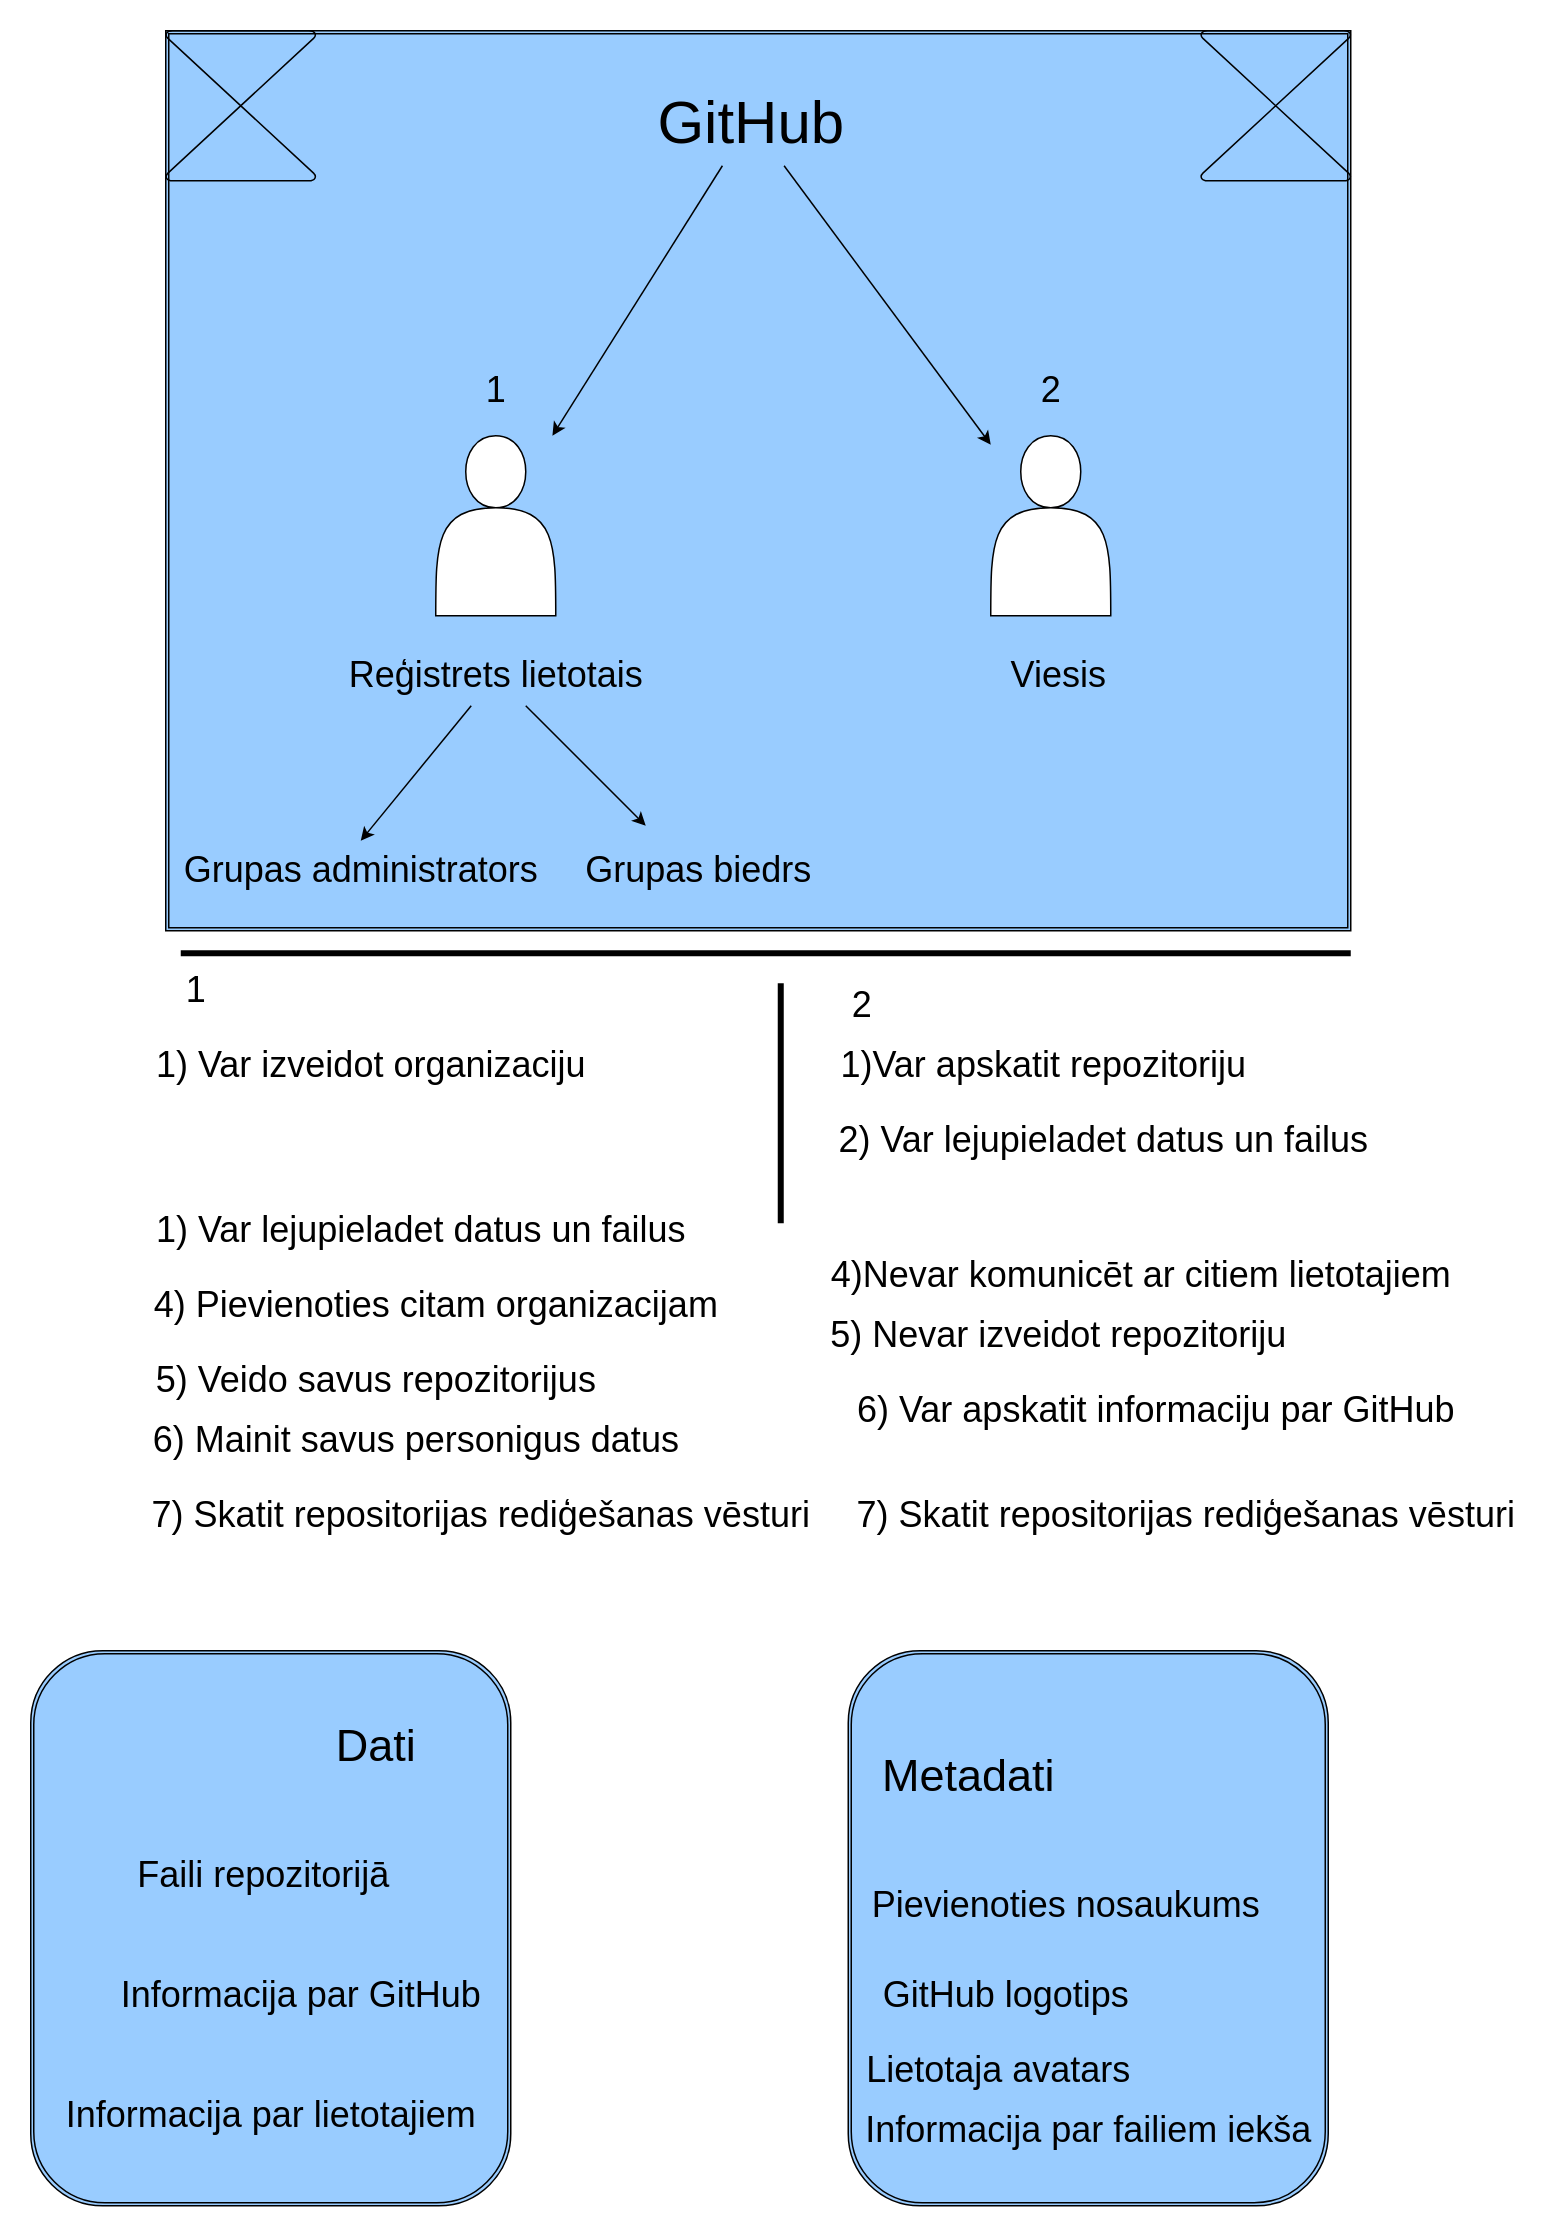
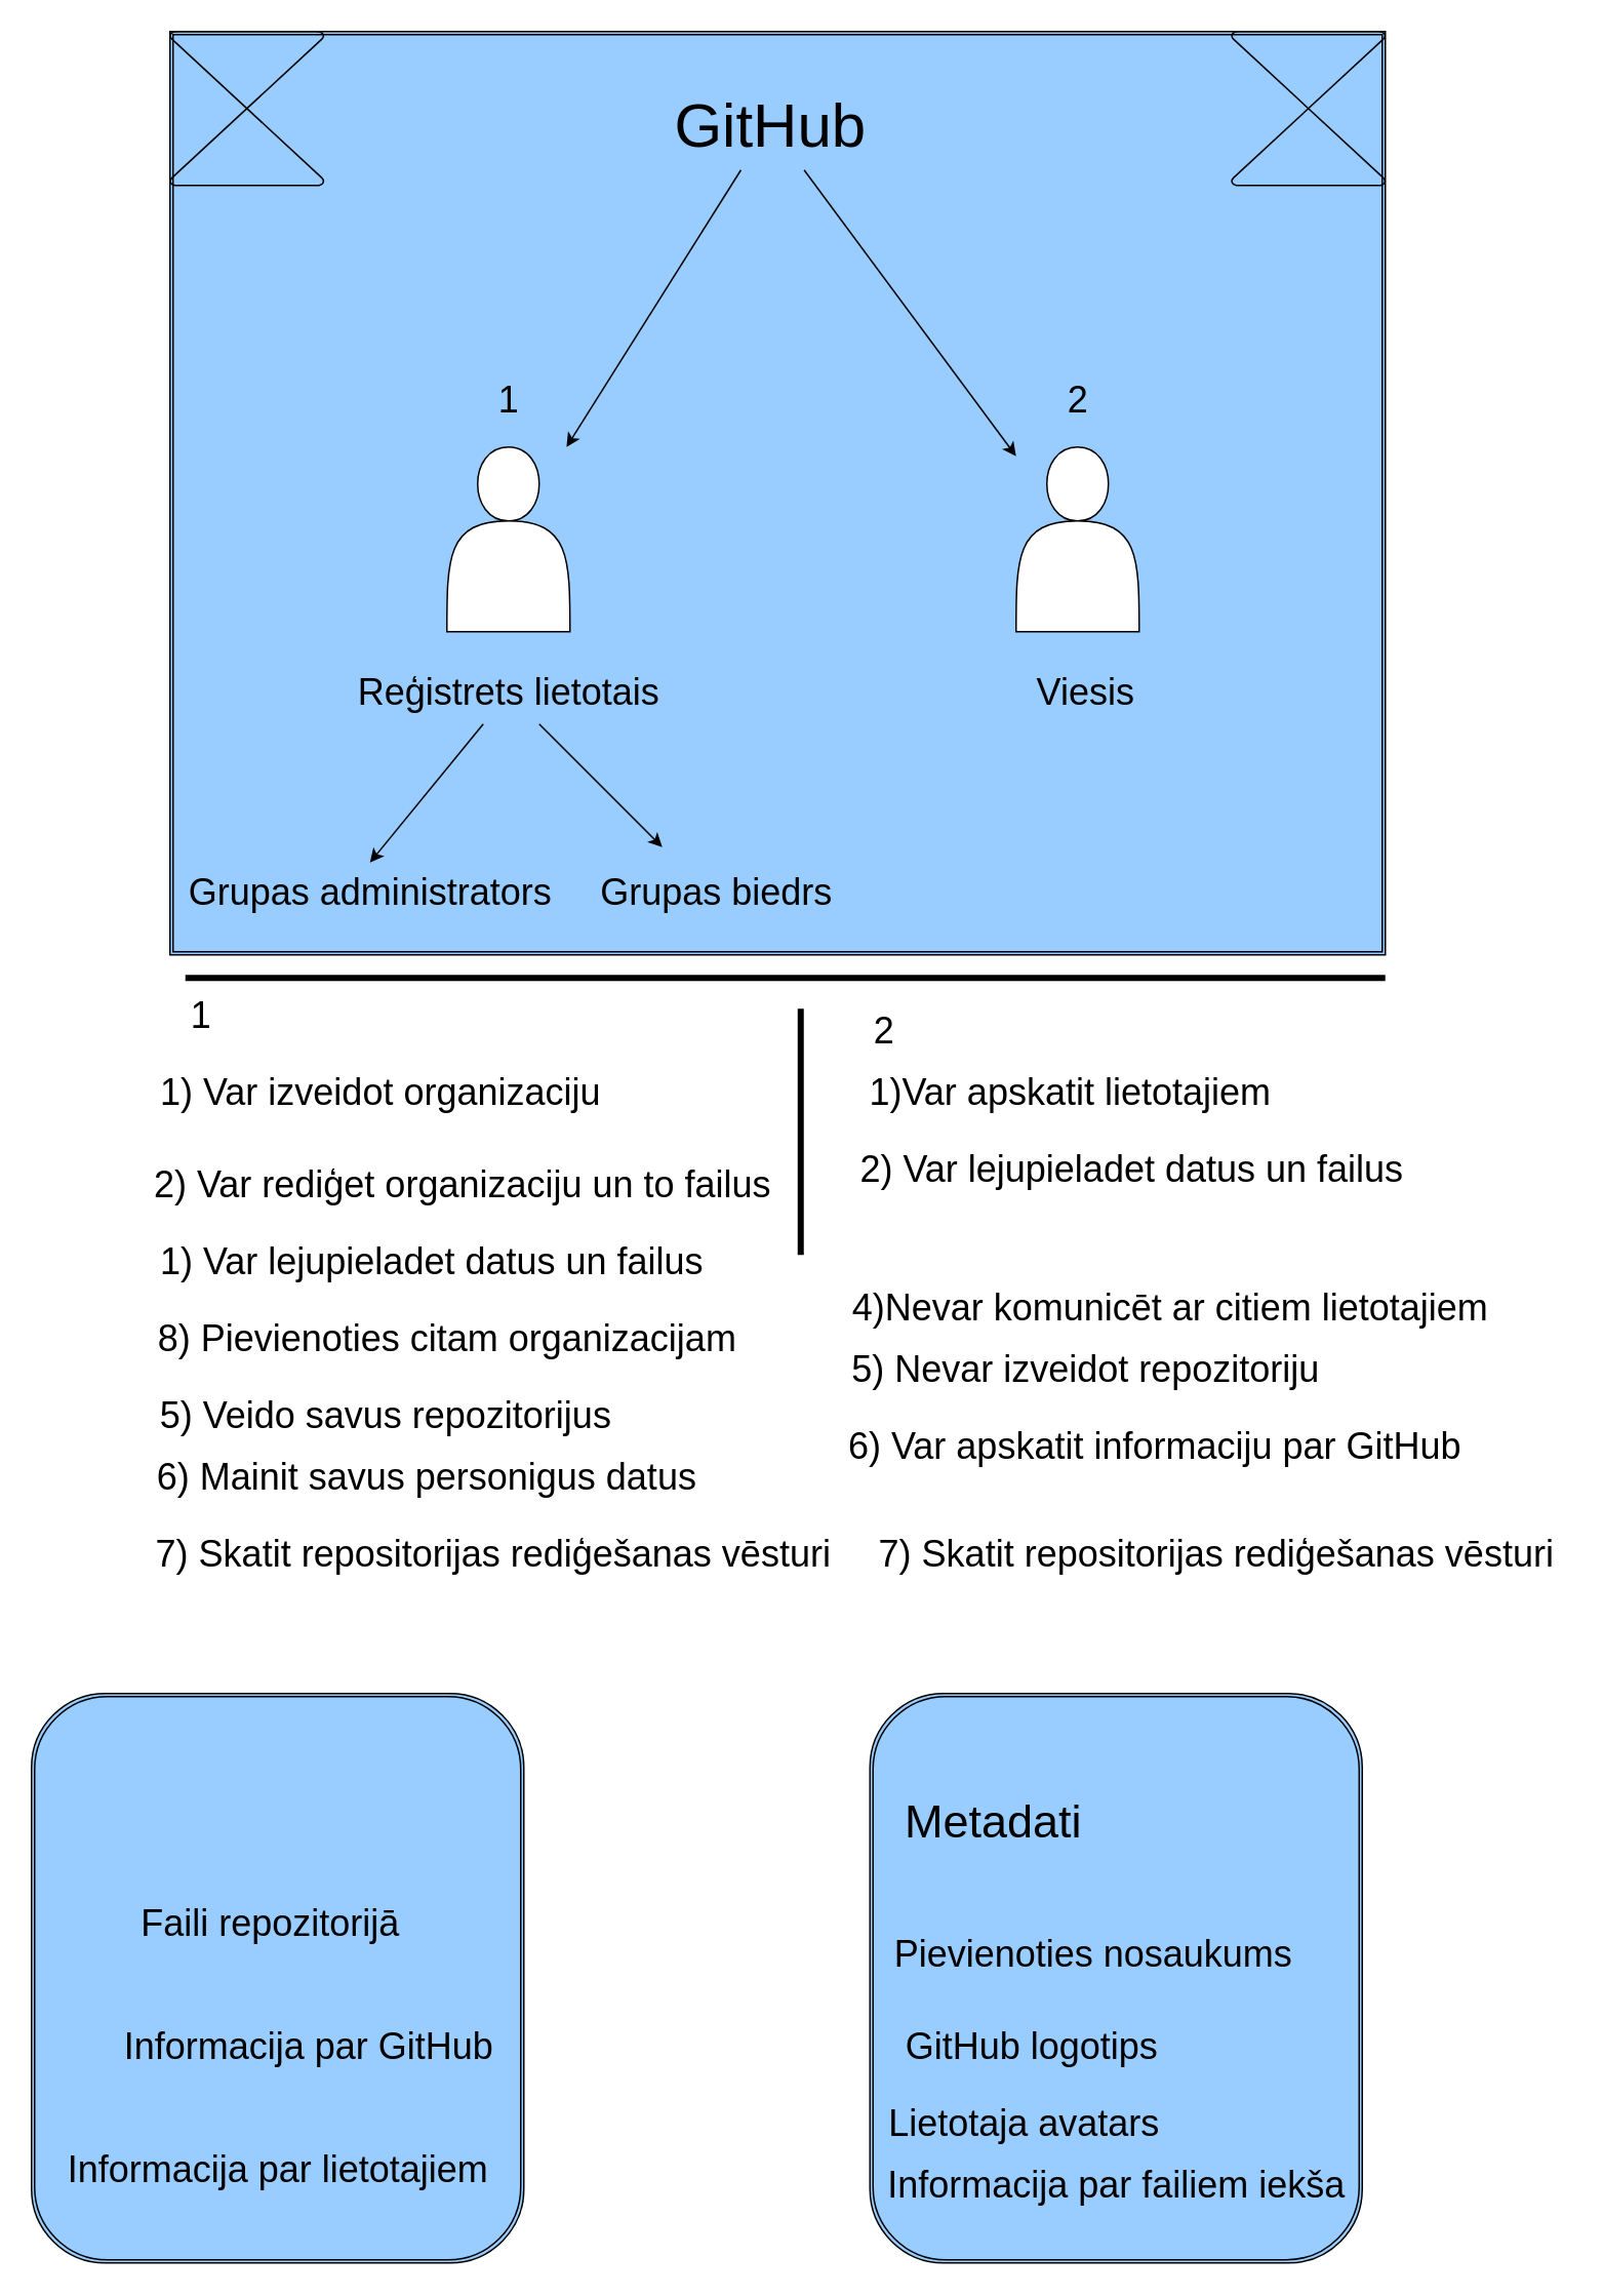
- <mxCell id="25" value="1)Var apskatit repozitoriju" style="text;html=1;align=center;verticalAlign=middle;resizable=0;points=[];autosize=1;strokeColor=none;fillColor=none;fontSize=24;" vertex="1" parent="1"><mxGeometry x="550" y="690" width="290" height="40" as="geometry" /></mxCell>
+ <mxCell id="25" value="1)Var apskatit lietotajiem" style="text;html=1;align=center;verticalAlign=middle;resizable=0;points=[];autosize=1;strokeColor=none;fillColor=none;fontSize=24;" vertex="1" parent="1"><mxGeometry x="550" y="690" width="290" height="40" as="geometry" /></mxCell>
+ <mxCell id="21" value="2) Var rediģet organizaciju un to failus" style="text;html=1;align=center;verticalAlign=middle;resizable=0;points=[];autosize=1;strokeColor=none;fillColor=none;fontSize=24;" vertex="1" parent="1"><mxGeometry x="90" y="750" width="420" height="40" as="geometry" /></mxCell>
- <mxCell id="23" value="4) Pievienoties citam organizacijam" style="text;html=1;align=center;verticalAlign=middle;resizable=0;points=[];autosize=1;strokeColor=none;fillColor=none;fontSize=24;" vertex="1" parent="1"><mxGeometry x="90" y="850" width="400" height="40" as="geometry" /></mxCell>
+ <mxCell id="23" value="8) Pievienoties citam organizacijam" style="text;html=1;align=center;verticalAlign=middle;resizable=0;points=[];autosize=1;strokeColor=none;fillColor=none;fontSize=24;" vertex="1" parent="1"><mxGeometry x="90" y="850" width="400" height="40" as="geometry" /></mxCell>
- <mxCell id="34" value="6) Var apskatit informaciju par GitHub" style="text;html=1;align=center;verticalAlign=middle;resizable=0;points=[];autosize=1;strokeColor=none;fillColor=none;fontSize=24;" vertex="1" parent="1"><mxGeometry x="560" y="920" width="420" height="40" as="geometry" /></mxCell>
+ <mxCell id="34" value="6) Var apskatit informaciju par GitHub" style="text;html=1;align=center;verticalAlign=middle;resizable=0;points=[];autosize=1;strokeColor=none;fillColor=none;fontSize=24;" vertex="1" parent="1"><mxGeometry x="540" y="920" width="420" height="40" as="geometry" /></mxCell>
- <mxCell id="31" value="&lt;font style=&quot;font-size: 30px;&quot;&gt;Dati&lt;/font&gt;" style="text;html=1;align=center;verticalAlign=middle;resizable=0;points=[];autosize=1;strokeColor=none;fillColor=none;fontSize=41;" vertex="1" parent="1"><mxGeometry x="210" y="1130" width="80" height="60" as="geometry" /></mxCell>
